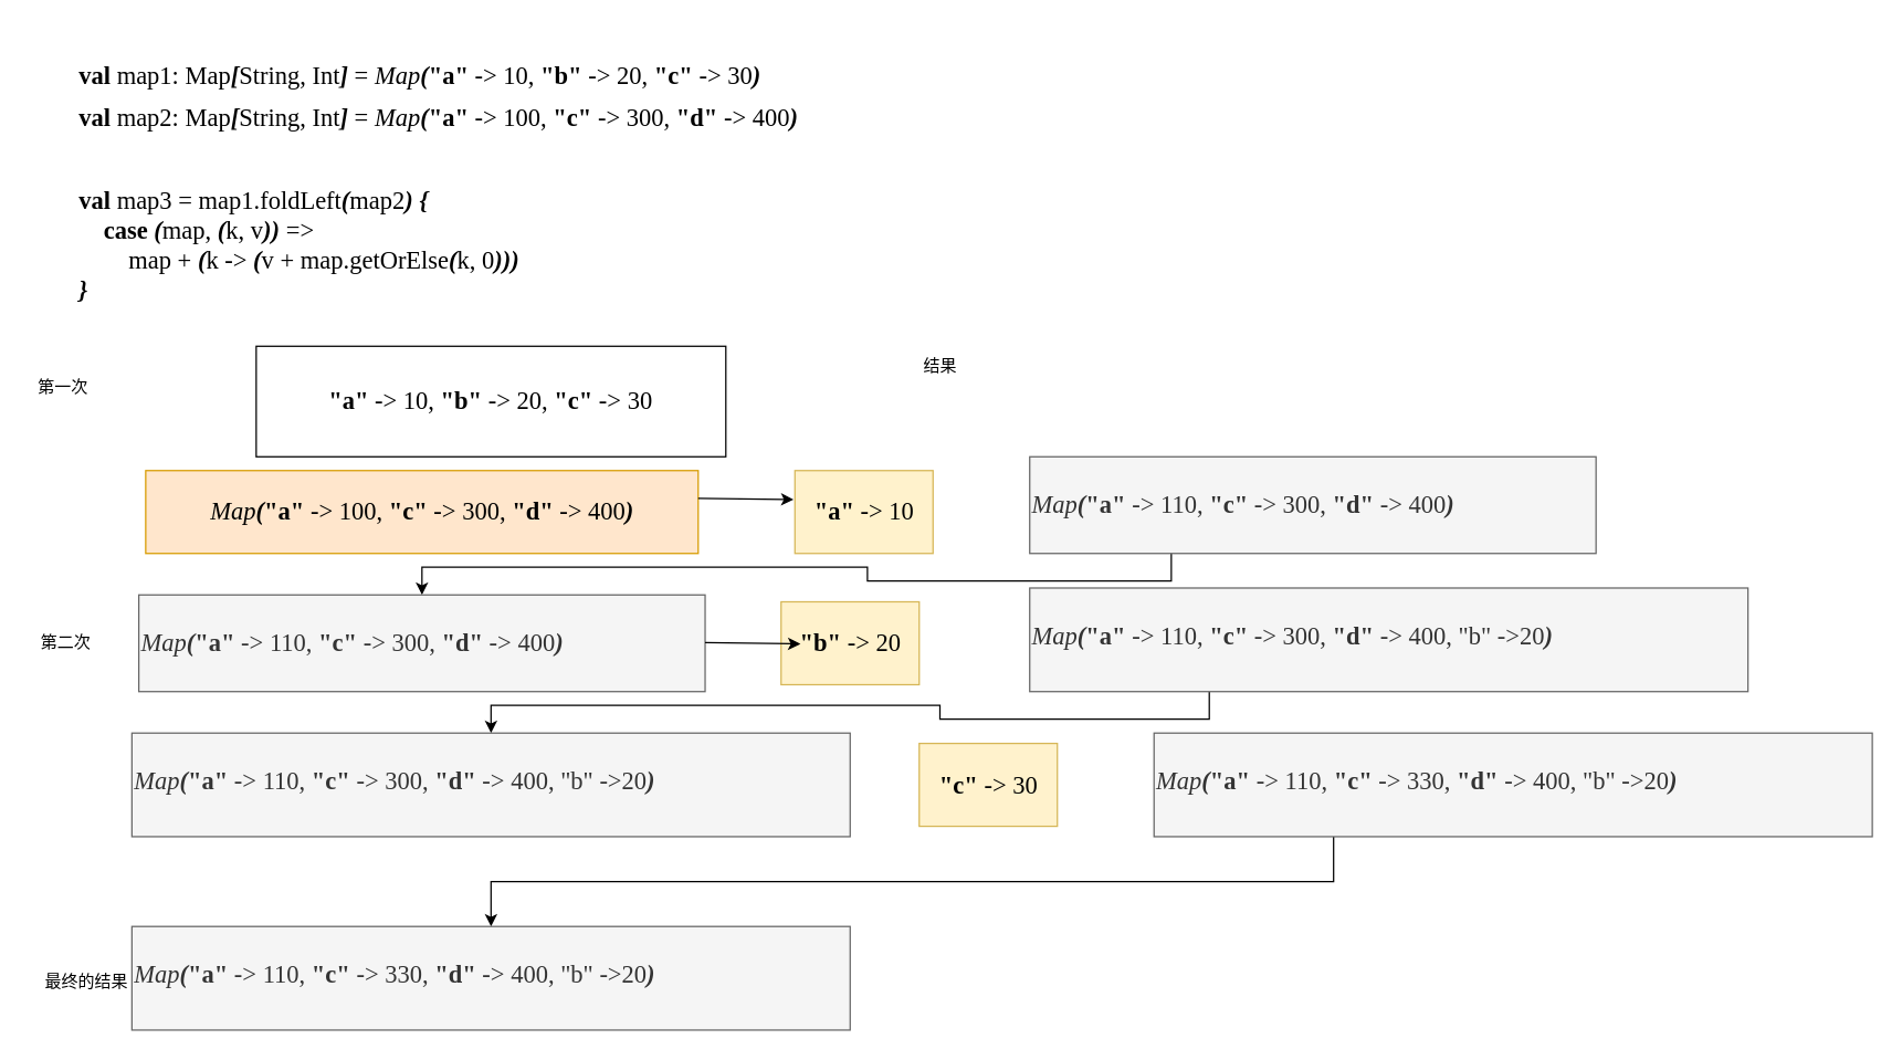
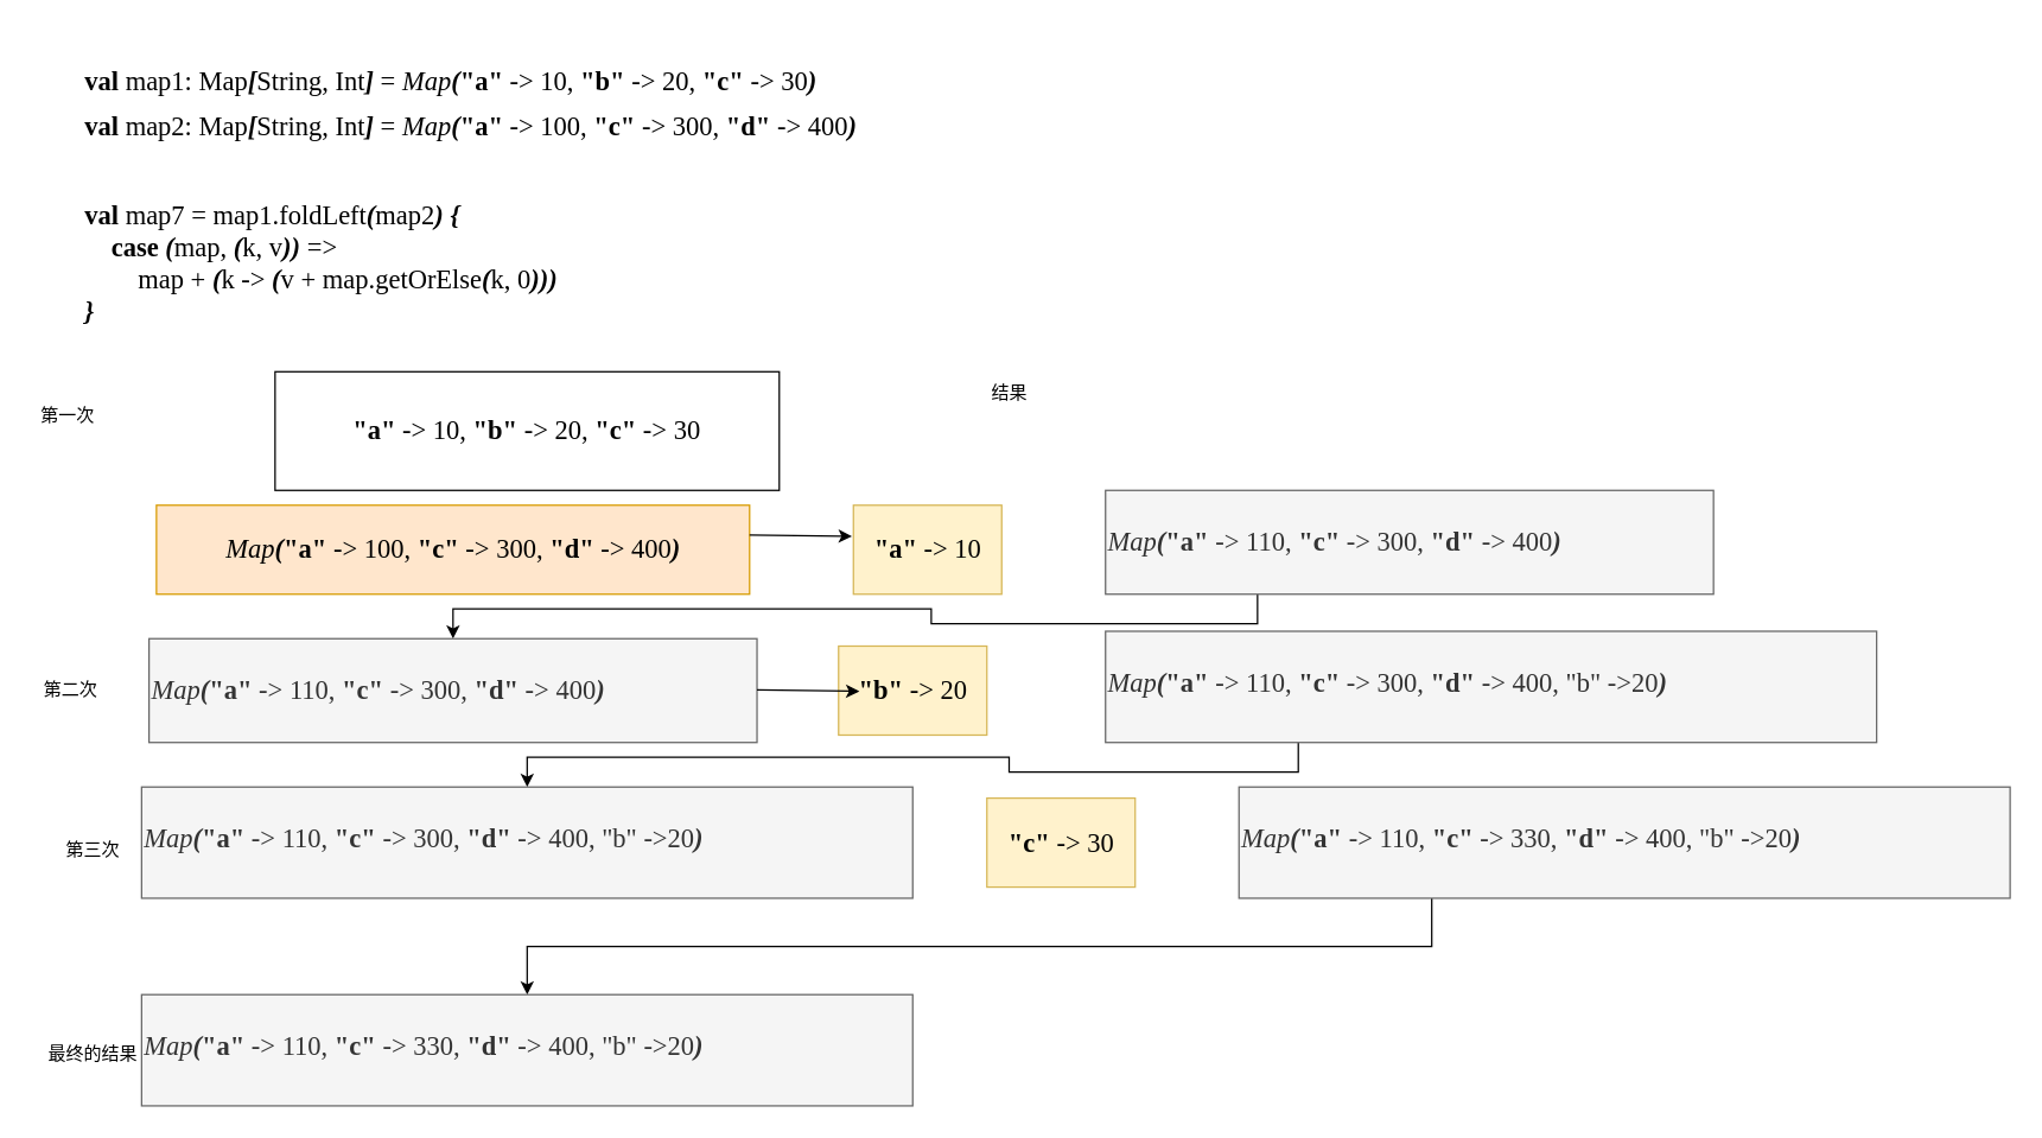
- <mxCell id="4" value="&lt;meta http-equiv=&quot;content-type&quot; content=&quot;text/html; charset=UTF-8&quot;&gt;&lt;pre style=&quot;font-family: Consolas; font-size: 13.5pt;&quot;&gt;&lt;span style=&quot;font-weight: bold;&quot;&gt;val &lt;/span&gt;map3 = map1.foldLeft&lt;span style=&quot;font-weight: bold; font-style: italic;&quot;&gt;(&lt;/span&gt;map2&lt;span style=&quot;font-weight: bold; font-style: italic;&quot;&gt;) {&lt;br&gt;&lt;/span&gt;&lt;span style=&quot;font-weight: bold; font-style: italic;&quot;&gt;    &lt;/span&gt;&lt;span style=&quot;font-weight: bold;&quot;&gt;case &lt;/span&gt;&lt;span style=&quot;font-weight: bold; font-style: italic;&quot;&gt;(&lt;/span&gt;map, &lt;span style=&quot;font-weight: bold; font-style: italic;&quot;&gt;(&lt;/span&gt;k, v&lt;span style=&quot;font-weight: bold; font-style: italic;&quot;&gt;)) &lt;/span&gt;=&amp;gt;&lt;br&gt;        map + &lt;span style=&quot;font-weight: bold; font-style: italic;&quot;&gt;(&lt;/span&gt;k -&amp;gt; &lt;span style=&quot;font-weight: bold; font-style: italic;&quot;&gt;(&lt;/span&gt;v + map.getOrElse&lt;span style=&quot;font-weight: bold; font-style: italic;&quot;&gt;(&lt;/span&gt;k, &lt;span style=&quot;&quot;&gt;0&lt;/span&gt;&lt;span style=&quot;font-weight: bold; font-style: italic;&quot;&gt;)))&lt;br&gt;&lt;/span&gt;&lt;span style=&quot;font-weight: bold; font-style: italic;&quot;&gt;}&lt;/span&gt;&lt;/pre&gt;" style="text;whiteSpace=wrap;html=1;" parent="1" vertex="1"><mxGeometry x="55" y="110" width="480" height="110" as="geometry" /></mxCell>
+ <mxCell id="4" value="&lt;meta http-equiv=&quot;content-type&quot; content=&quot;text/html; charset=UTF-8&quot;&gt;&lt;pre style=&quot;font-family: Consolas; font-size: 13.5pt;&quot;&gt;&lt;span style=&quot;font-weight: bold;&quot;&gt;val &lt;/span&gt;map7 = map1.foldLeft&lt;span style=&quot;font-weight: bold; font-style: italic;&quot;&gt;(&lt;/span&gt;map2&lt;span style=&quot;font-weight: bold; font-style: italic;&quot;&gt;) {&lt;br&gt;&lt;/span&gt;&lt;span style=&quot;font-weight: bold; font-style: italic;&quot;&gt;    &lt;/span&gt;&lt;span style=&quot;font-weight: bold;&quot;&gt;case &lt;/span&gt;&lt;span style=&quot;font-weight: bold; font-style: italic;&quot;&gt;(&lt;/span&gt;map, &lt;span style=&quot;font-weight: bold; font-style: italic;&quot;&gt;(&lt;/span&gt;k, v&lt;span style=&quot;font-weight: bold; font-style: italic;&quot;&gt;)) &lt;/span&gt;=&amp;gt;&lt;br&gt;        map + &lt;span style=&quot;font-weight: bold; font-style: italic;&quot;&gt;(&lt;/span&gt;k -&amp;gt; &lt;span style=&quot;font-weight: bold; font-style: italic;&quot;&gt;(&lt;/span&gt;v + map.getOrElse&lt;span style=&quot;font-weight: bold; font-style: italic;&quot;&gt;(&lt;/span&gt;k, &lt;span style=&quot;&quot;&gt;0&lt;/span&gt;&lt;span style=&quot;font-weight: bold; font-style: italic;&quot;&gt;)))&lt;br&gt;&lt;/span&gt;&lt;span style=&quot;font-weight: bold; font-style: italic;&quot;&gt;}&lt;/span&gt;&lt;/pre&gt;" style="text;whiteSpace=wrap;html=1;" parent="1" vertex="1"><mxGeometry x="55" y="110" width="480" height="110" as="geometry" /></mxCell>
+ <mxCell id="20" value="第三次" style="text;html=1;align=center;verticalAlign=middle;resizable=0;points=[];autosize=1;" parent="1" vertex="1"><mxGeometry x="37" y="563" width="50" height="20" as="geometry" /></mxCell>
